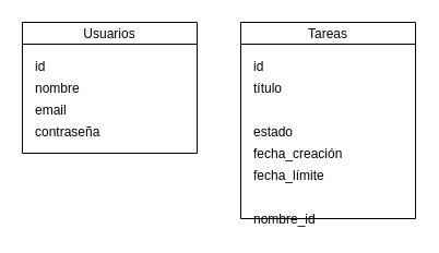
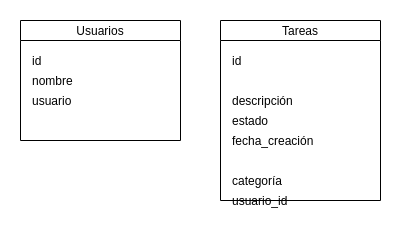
- <mxCell id="9" value="título" style="text;strokeColor=none;fillColor=none;align=left;verticalAlign=middle;" vertex="1" parent="7"><mxGeometry x="10" y="50" width="140" height="20" as="geometry" /></mxCell>
- <mxCell id="5" value="email" style="text;strokeColor=none;fillColor=none;align=left;verticalAlign=middle;" vertex="1" parent="2"><mxGeometry x="10" y="70" width="140" height="20" as="geometry" /></mxCell>
+ <mxCell id="5" value="usuario" style="text;strokeColor=none;fillColor=none;align=left;verticalAlign=middle;" vertex="1" parent="2"><mxGeometry x="10" y="70" width="140" height="20" as="geometry" /></mxCell>
+ <mxCell id="10" value="descripción" style="text;strokeColor=none;fillColor=none;align=left;verticalAlign=middle;" vertex="1" parent="7"><mxGeometry x="10" y="70" width="140" height="20" as="geometry" /></mxCell>
- <mxCell id="6" value="contraseña" style="text;strokeColor=none;fillColor=none;align=left;verticalAlign=middle;" vertex="1" parent="2"><mxGeometry x="10" y="90" width="140" height="20" as="geometry" /></mxCell>
- <mxCell id="13" value="fecha_límite" style="text;strokeColor=none;fillColor=none;align=left;verticalAlign=middle;" vertex="1" parent="7"><mxGeometry x="10" y="130" width="140" height="20" as="geometry" /></mxCell>
+ <mxCell id="14" value="categoría" style="text;strokeColor=none;fillColor=none;align=left;verticalAlign=middle;" vertex="1" parent="7"><mxGeometry x="10" y="150" width="140" height="20" as="geometry" /></mxCell>
- <mxCell id="15" value="nombre_id" style="text;strokeColor=none;fillColor=none;align=left;verticalAlign=middle;" vertex="1" parent="7"><mxGeometry x="10" y="170" width="140" height="20" as="geometry" /></mxCell>
+ <mxCell id="15" value="usuario_id" style="text;strokeColor=none;fillColor=none;align=left;verticalAlign=middle;" vertex="1" parent="7"><mxGeometry x="10" y="170" width="140" height="20" as="geometry" /></mxCell>
